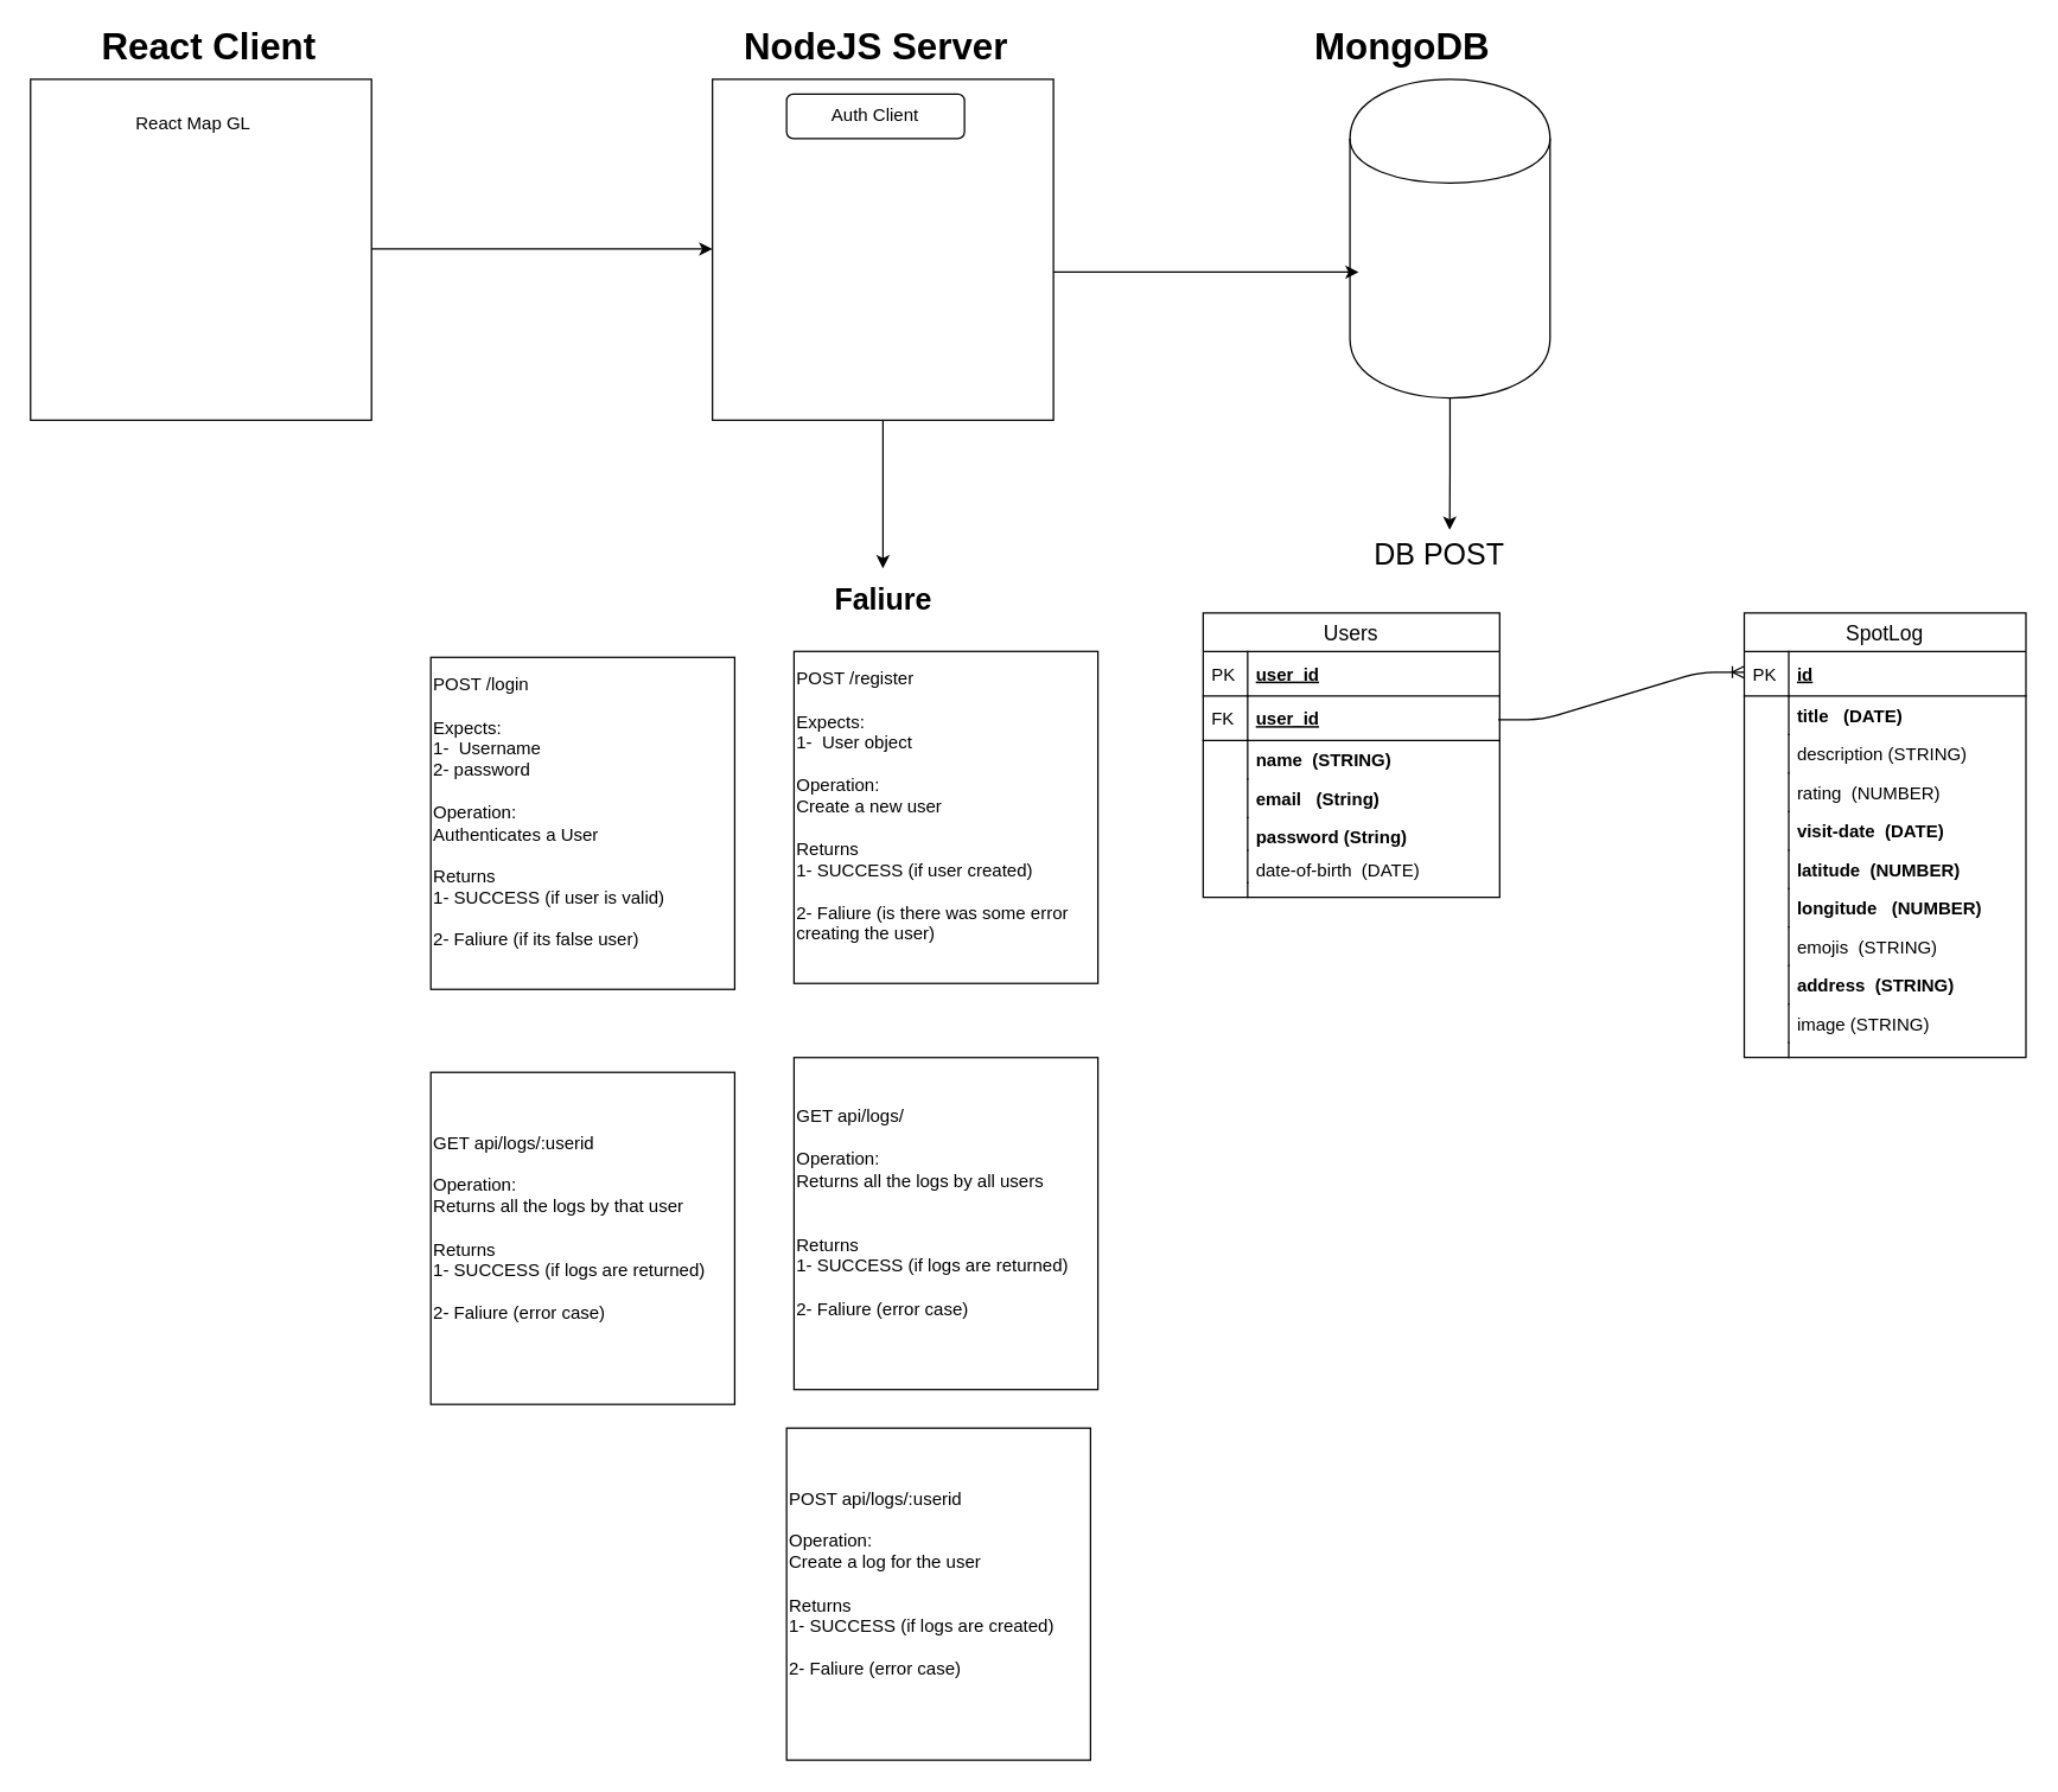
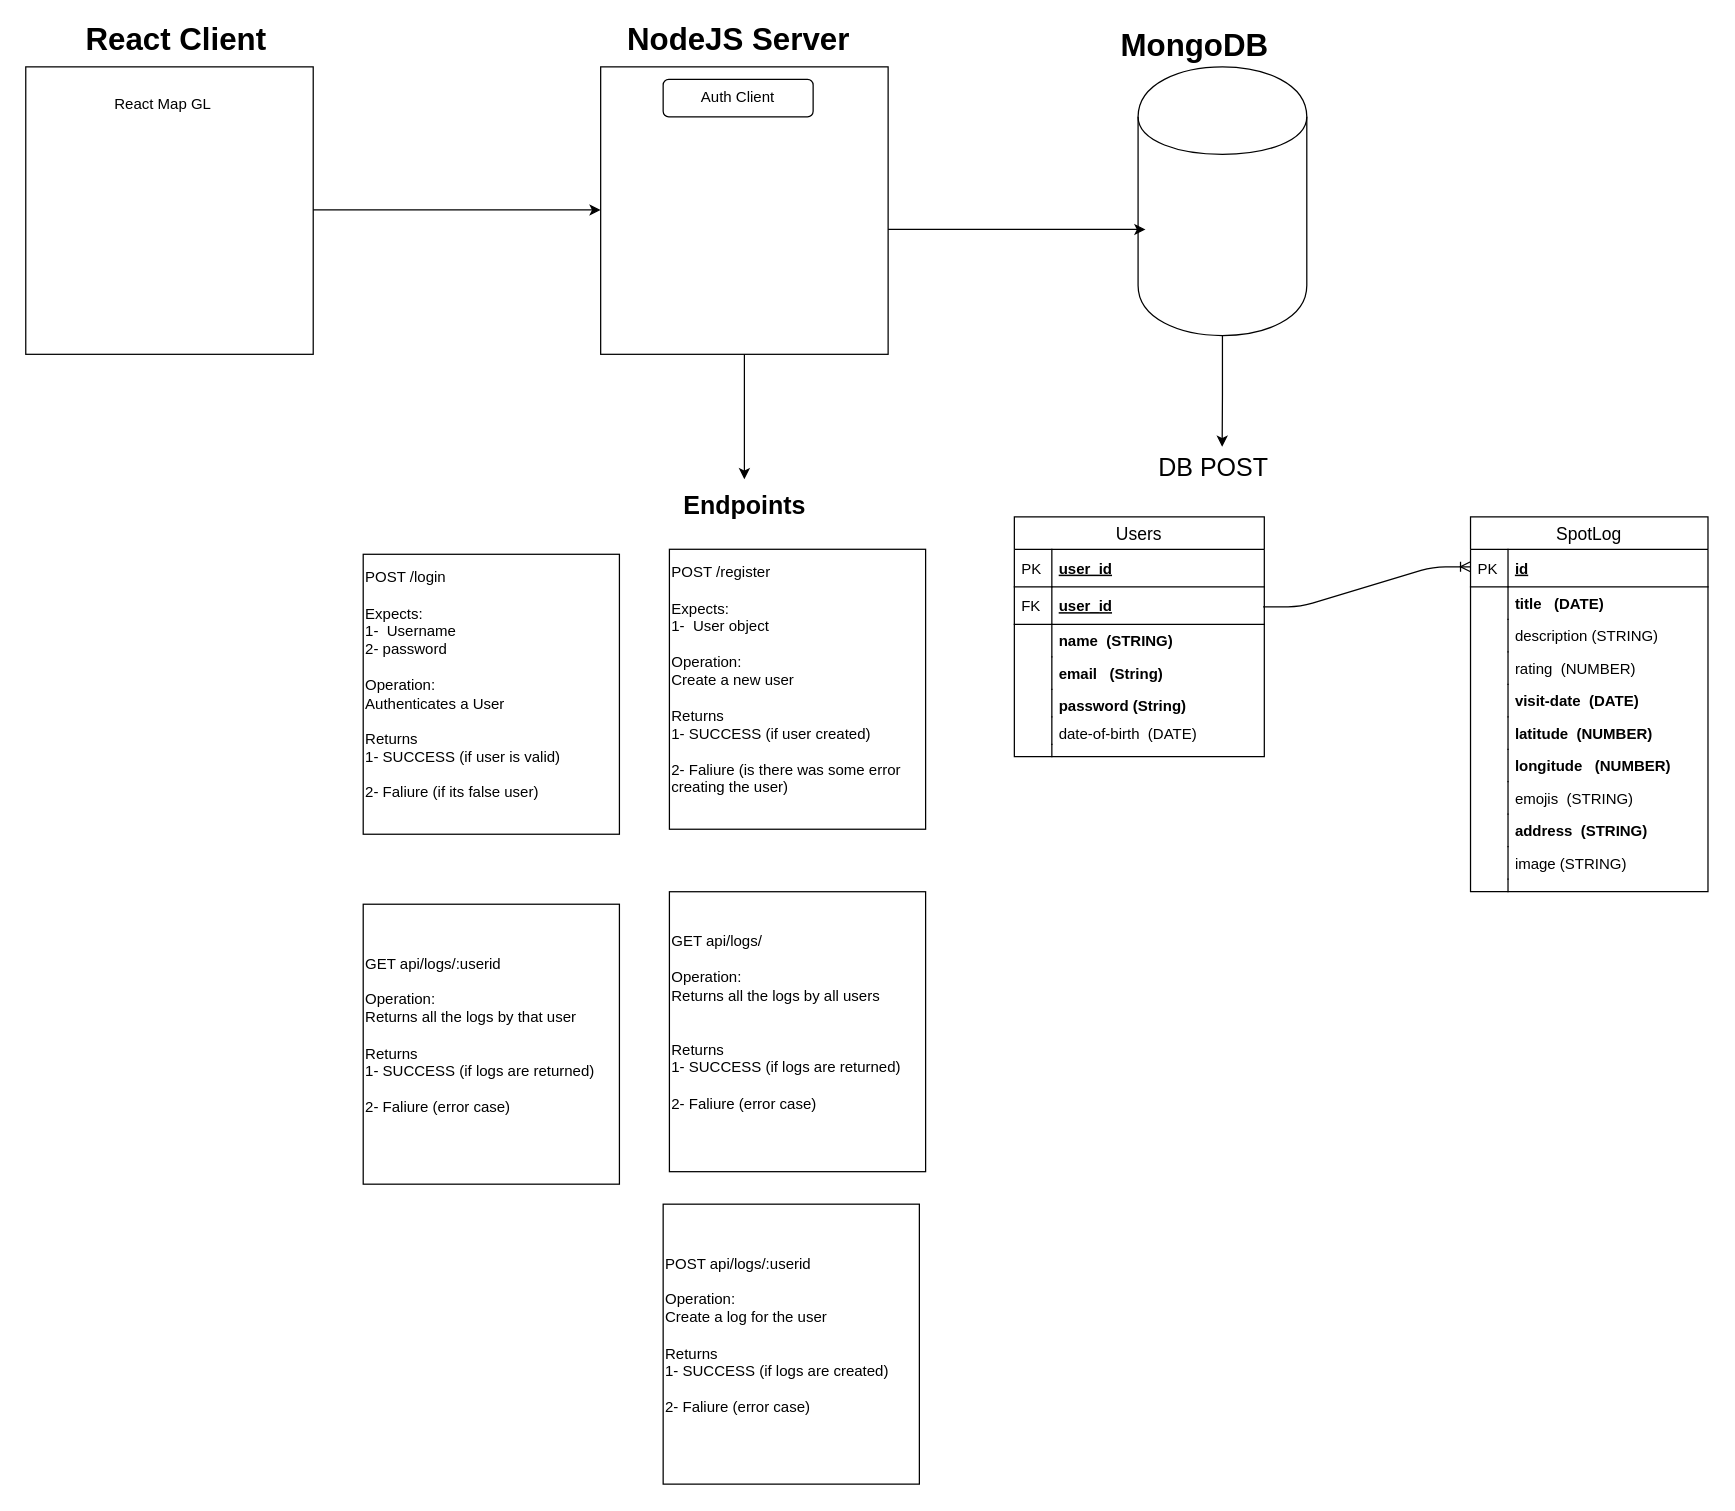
- <mxCell id="11" value="&lt;b style=&quot;font-size: 25px&quot;&gt;MongoDB&lt;/b&gt;" style="text;html=1;align=center;verticalAlign=middle;resizable=0;points=[];autosize=1;" vertex="1" parent="1"><mxGeometry x="880" y="20" width="130" height="20" as="geometry" /></mxCell>
+ <mxCell id="11" value="&lt;b style=&quot;font-size: 25px&quot;&gt;MongoDB&lt;/b&gt;" style="text;html=1;align=center;verticalAlign=middle;resizable=0;points=[];autosize=1;" vertex="1" parent="1"><mxGeometry x="890" y="25" width="130" height="20" as="geometry" /></mxCell>
- <mxCell id="53" value="&lt;font style=&quot;font-size: 20px&quot;&gt;&lt;b&gt;Faliure&lt;/b&gt;&lt;/font&gt;" style="text;html=1;align=center;verticalAlign=middle;resizable=0;points=[];autosize=1;" vertex="1" parent="1"><mxGeometry x="540" y="393" width="110" height="20" as="geometry" /></mxCell>
+ <mxCell id="53" value="&lt;font style=&quot;font-size: 20px&quot;&gt;&lt;b&gt;Endpoints&lt;/b&gt;&lt;/font&gt;" style="text;html=1;align=center;verticalAlign=middle;resizable=0;points=[];autosize=1;" vertex="1" parent="1"><mxGeometry x="540" y="393" width="110" height="20" as="geometry" /></mxCell>
